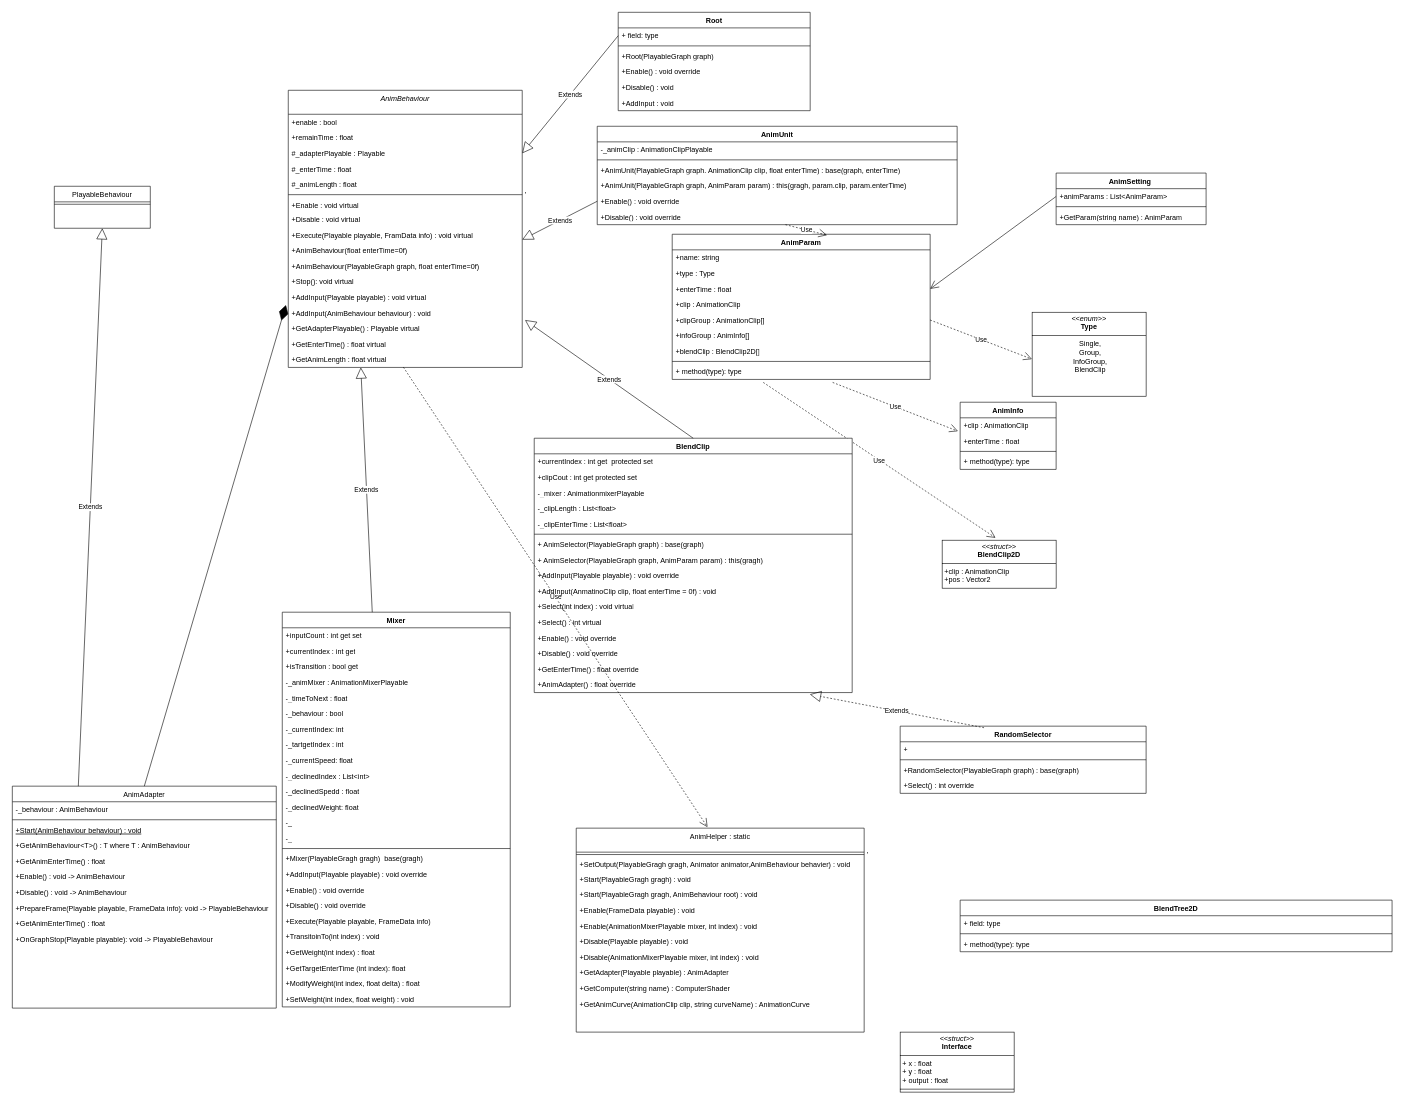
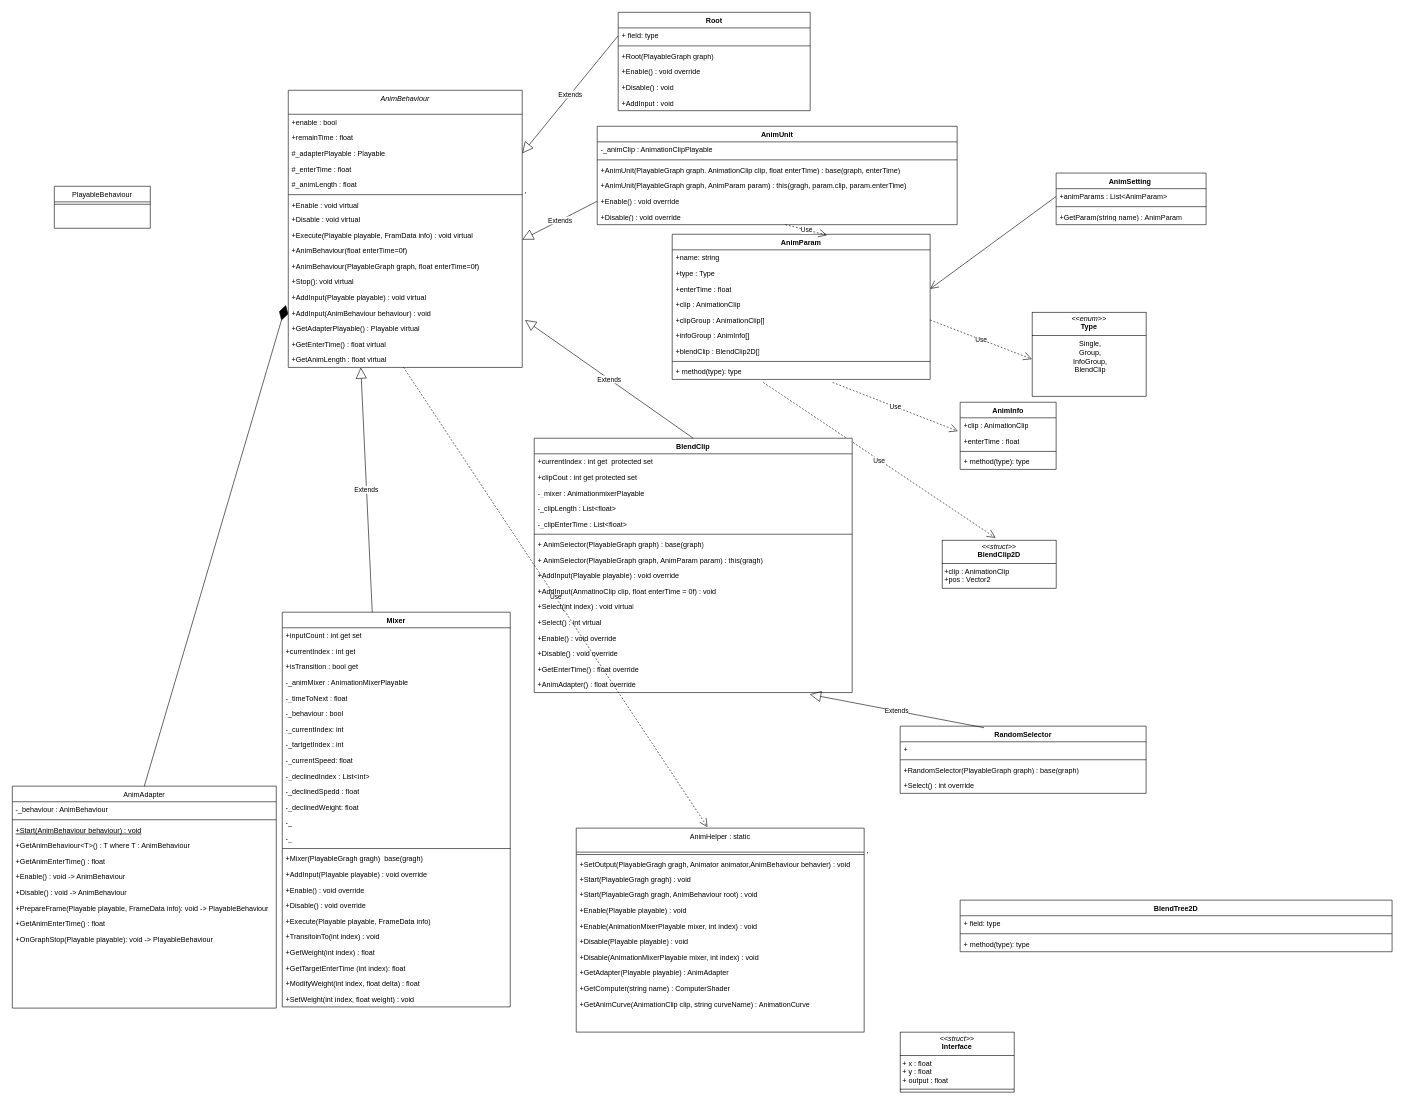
- <mxCell id="33" value="Extends" style="endArrow=block;endSize=16;endFill=0;html=1;rounded=0;entryX=0.5;entryY=1;entryDx=0;entryDy=0;exitX=0.25;exitY=0;exitDx=0;exitDy=0;" parent="1" source="20" target="31" edge="1"><mxGeometry width="160" relative="1" as="geometry"><mxPoint x="130" y="500" as="sourcePoint" /><mxPoint x="290" y="500" as="targetPoint" /></mxGeometry></mxCell>
- <mxCell id="140" value="Extends" style="endArrow=block;endSize=16;endFill=0;html=1;rounded=0;entryX=0.867;entryY=1.115;entryDx=0;entryDy=0;entryPerimeter=0;exitX=0.341;exitY=0.023;exitDx=0;exitDy=0;exitPerimeter=0;dashed=1;" edge="1" parent="1" source="135" target="133"><mxGeometry width="160" relative="1" as="geometry"><mxPoint x="1360" y="1210" as="sourcePoint" /><mxPoint x="1520" y="1210" as="targetPoint" /></mxGeometry></mxCell>
+ <mxCell id="140" value="Extends" style="endArrow=block;endSize=16;endFill=0;html=1;rounded=0;entryX=0.867;entryY=1.115;entryDx=0;entryDy=0;entryPerimeter=0;exitX=0.341;exitY=0.023;exitDx=0;exitDy=0;exitPerimeter=0;" edge="1" parent="1" source="135" target="133"><mxGeometry width="160" relative="1" as="geometry"><mxPoint x="1360" y="1210" as="sourcePoint" /><mxPoint x="1520" y="1210" as="targetPoint" /></mxGeometry></mxCell>
- <mxCell id="39" value="+Enable(FrameData playable) : void" style="text;align=left;verticalAlign=top;spacingLeft=4;spacingRight=4;overflow=hidden;rotatable=0;points=[[0,0.5],[1,0.5]];portConstraint=eastwest;" parent="34" vertex="1"><mxGeometry y="124" width="480" height="26" as="geometry" /></mxCell>
+ <mxCell id="39" value="+Enable(Playable playable) : void" style="text;align=left;verticalAlign=top;spacingLeft=4;spacingRight=4;overflow=hidden;rotatable=0;points=[[0,0.5],[1,0.5]];portConstraint=eastwest;" parent="34" vertex="1"><mxGeometry y="124" width="480" height="26" as="geometry" /></mxCell>
